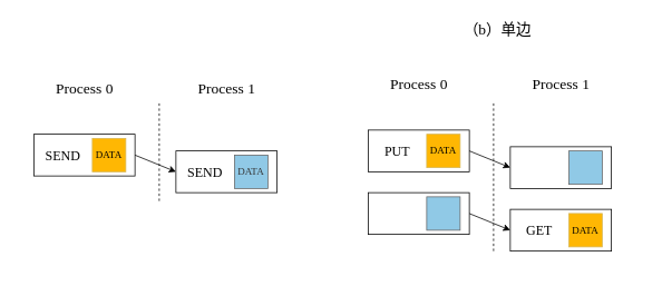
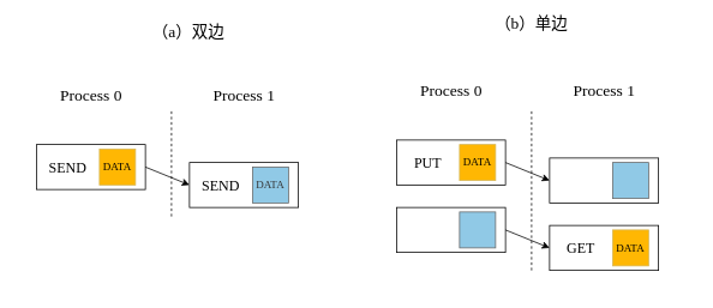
+ <mxCell id="13" value="（a）双边" style="text;html=1;strokeColor=none;fillColor=none;align=center;verticalAlign=middle;whiteSpace=wrap;rounded=0;fontSize=18;fontFamily=Times New Roman;" parent="1" vertex="1"><mxGeometry x="134" y="20" width="150" height="30" as="geometry" /></mxCell>
- <mxCell id="23" value="（b）单边" style="text;html=1;strokeColor=none;fillColor=none;align=center;verticalAlign=middle;whiteSpace=wrap;rounded=0;fontSize=18;fontFamily=Times New Roman;" parent="1" vertex="1"><mxGeometry x="520" y="20" width="150" height="30" as="geometry" /></mxCell>
+ <mxCell id="23" value="（b）单边" style="text;html=1;strokeColor=none;fillColor=none;align=center;verticalAlign=middle;whiteSpace=wrap;rounded=0;fontSize=18;fontFamily=Times New Roman;" parent="1" vertex="1"><mxGeometry x="515" y="10" width="150" height="30" as="geometry" /></mxCell>
